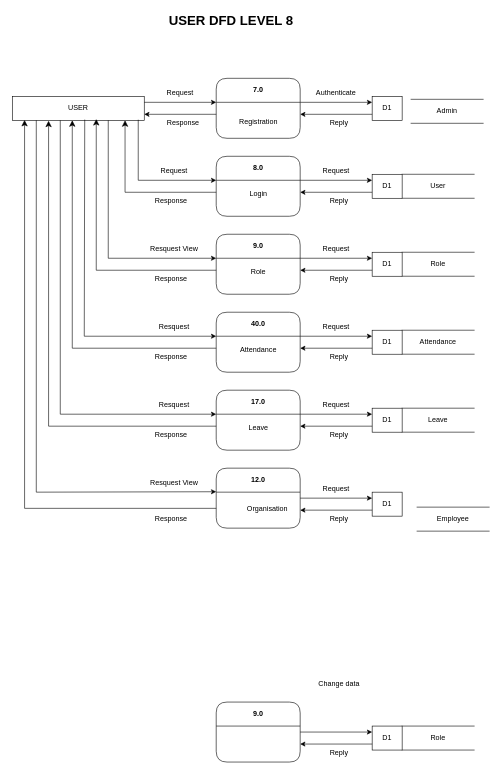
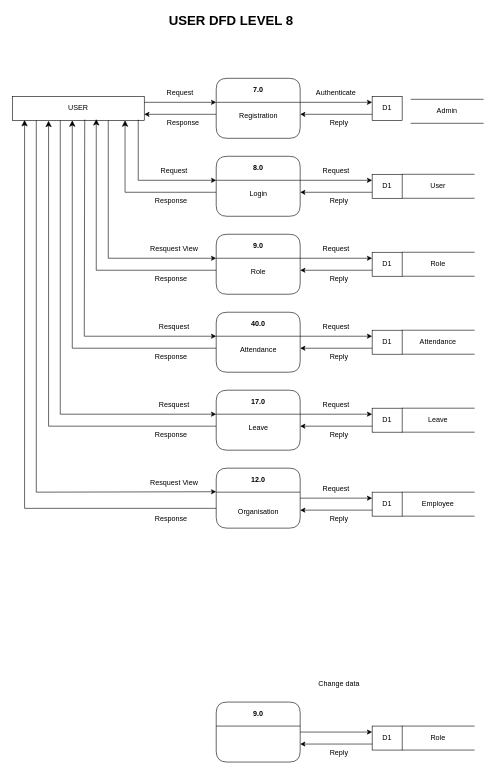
- <mxCell id="5" value="Registration" style="text;html=1;align=center;verticalAlign=middle;resizable=0;points=[];autosize=1;strokeColor=none;fillColor=none;" vertex="1" parent="1"><mxGeometry x="385" y="188" width="90" height="30" as="geometry" /></mxCell>
+ <mxCell id="5" value="Registration" style="text;html=1;align=center;verticalAlign=middle;resizable=0;points=[];autosize=1;strokeColor=none;fillColor=none;" vertex="1" parent="1"><mxGeometry x="385" y="178" width="90" height="30" as="geometry" /></mxCell>
- <mxCell id="50" value="Organisation" style="text;html=1;align=center;verticalAlign=middle;resizable=0;points=[];autosize=1;strokeColor=none;fillColor=none;" vertex="1" parent="1"><mxGeometry x="400" y="833" width="90" height="30" as="geometry" /></mxCell>
+ <mxCell id="50" value="Organisation" style="text;html=1;align=center;verticalAlign=middle;resizable=0;points=[];autosize=1;strokeColor=none;fillColor=none;" vertex="1" parent="1"><mxGeometry x="385" y="838" width="90" height="30" as="geometry" /></mxCell>
- <mxCell id="47" value="Employee" style="shape=partialRectangle;whiteSpace=wrap;html=1;left=0;right=0;fillColor=none;" vertex="1" parent="1"><mxGeometry x="695" y="845" width="120" height="40" as="geometry" /></mxCell>
+ <mxCell id="47" value="Employee" style="shape=partialRectangle;whiteSpace=wrap;html=1;left=0;right=0;fillColor=none;" vertex="1" parent="1"><mxGeometry x="670" y="820" width="120" height="40" as="geometry" /></mxCell>
